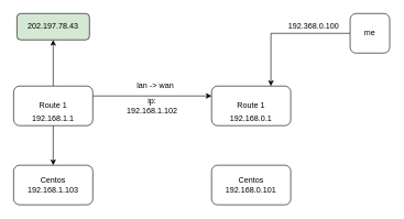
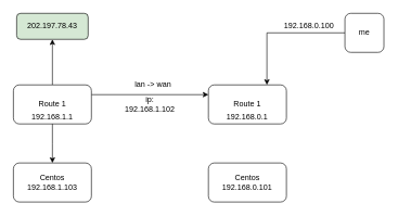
- <mxCell id="16" value="192.368.0.100" style="text;html=1;strokeColor=none;fillColor=none;align=center;verticalAlign=middle;whiteSpace=wrap;rounded=0;" parent="1" vertex="1"><mxGeometry x="455" y="30" width="40" height="20" as="geometry" /></mxCell>
+ <mxCell id="16" value="192.168.0.100" style="text;html=1;strokeColor=none;fillColor=none;align=center;verticalAlign=middle;whiteSpace=wrap;rounded=0;" parent="1" vertex="1"><mxGeometry x="455" y="30" width="40" height="20" as="geometry" /></mxCell>
